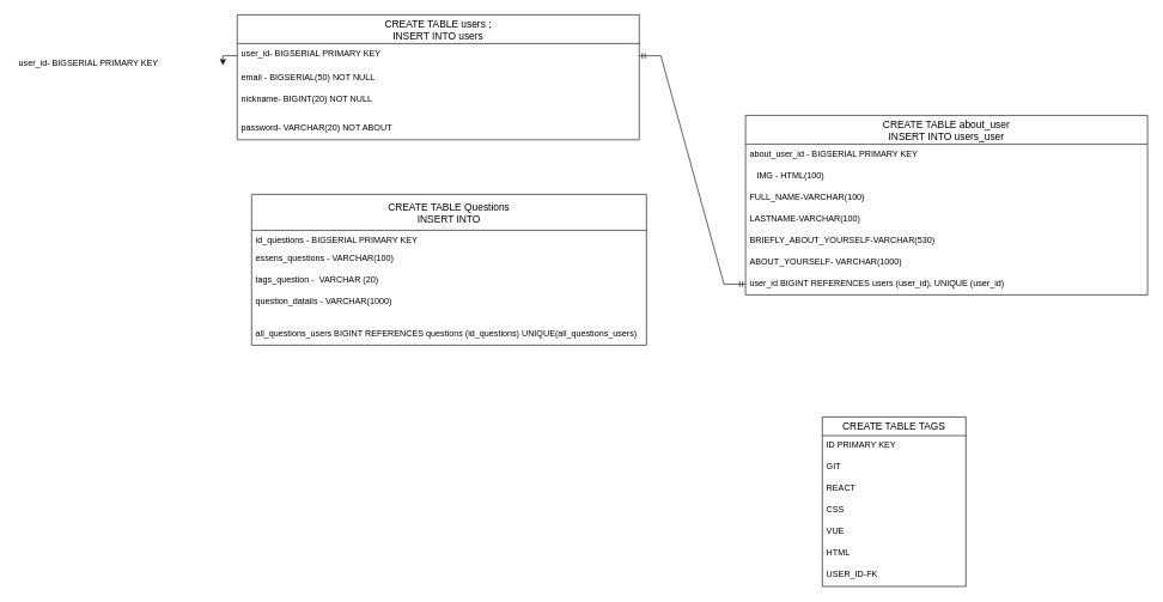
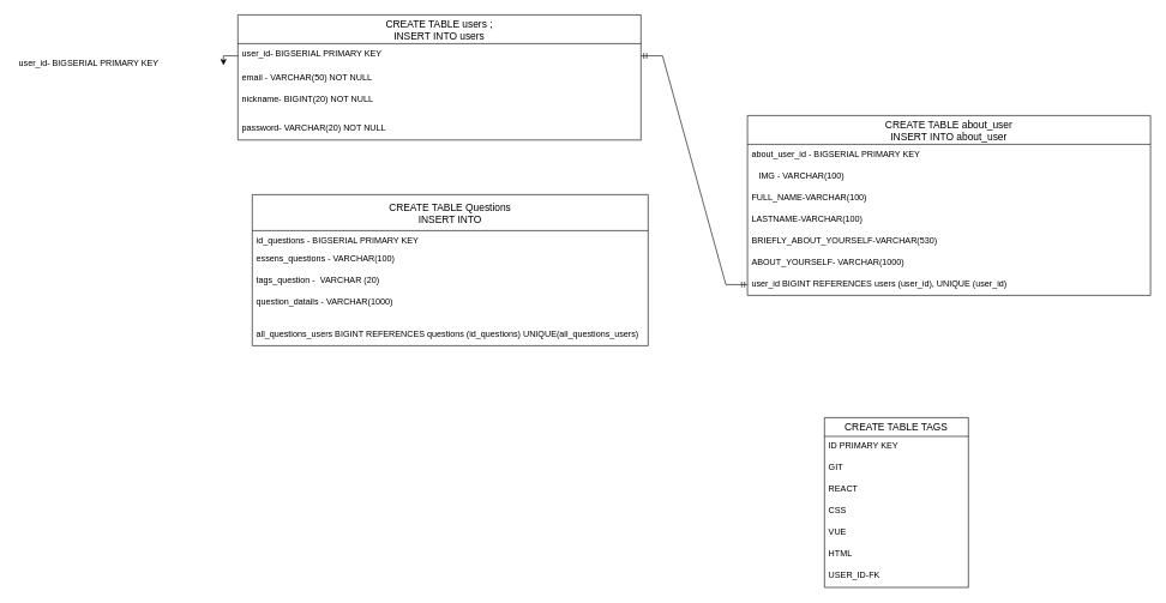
- <mxCell id="4" value="email - BIGSERIAL(50) NOT NULL&#10;" style="text;strokeColor=none;fillColor=none;spacingLeft=4;spacingRight=4;overflow=hidden;rotatable=0;points=[[0,0.5],[1,0.5]];portConstraint=eastwest;fontSize=12;" parent="2" vertex="1"><mxGeometry y="74" width="560" height="30" as="geometry" /></mxCell>
+ <mxCell id="4" value="email - VARCHAR(50) NOT NULL&#10;" style="text;strokeColor=none;fillColor=none;spacingLeft=4;spacingRight=4;overflow=hidden;rotatable=0;points=[[0,0.5],[1,0.5]];portConstraint=eastwest;fontSize=12;" parent="2" vertex="1"><mxGeometry y="74" width="560" height="30" as="geometry" /></mxCell>
- <mxCell id="7" value="CREATE TABLE about_user&#10;INSERT INTO users_user" style="swimlane;fontStyle=0;childLayout=stackLayout;horizontal=1;startSize=40;horizontalStack=0;resizeParent=1;resizeParentMax=0;resizeLast=0;collapsible=1;marginBottom=0;align=center;fontSize=14;" parent="1" vertex="1"><mxGeometry x="1038" y="160" width="560" height="250" as="geometry" /></mxCell>
+ <mxCell id="7" value="CREATE TABLE about_user&#10;INSERT INTO about_user" style="swimlane;fontStyle=0;childLayout=stackLayout;horizontal=1;startSize=40;horizontalStack=0;resizeParent=1;resizeParentMax=0;resizeLast=0;collapsible=1;marginBottom=0;align=center;fontSize=14;" parent="1" vertex="1"><mxGeometry x="1038" y="160" width="560" height="250" as="geometry" /></mxCell>
- <mxCell id="6" value="password- VARCHAR(20) NOT ABOUT" style="text;strokeColor=none;fillColor=none;spacingLeft=4;spacingRight=4;overflow=hidden;rotatable=0;points=[[0,0.5],[1,0.5]];portConstraint=eastwest;fontSize=12;" parent="2" vertex="1"><mxGeometry y="144" width="560" height="30" as="geometry" /></mxCell>
+ <mxCell id="6" value="password- VARCHAR(20) NOT NULL" style="text;strokeColor=none;fillColor=none;spacingLeft=4;spacingRight=4;overflow=hidden;rotatable=0;points=[[0,0.5],[1,0.5]];portConstraint=eastwest;fontSize=12;" parent="2" vertex="1"><mxGeometry y="144" width="560" height="30" as="geometry" /></mxCell>
- <mxCell id="9" value="   IMG - HTML(100) " style="text;strokeColor=none;fillColor=none;spacingLeft=4;spacingRight=4;overflow=hidden;rotatable=0;points=[[0,0.5],[1,0.5]];portConstraint=eastwest;fontSize=12;" parent="7" vertex="1"><mxGeometry y="70" width="560" height="30" as="geometry" /></mxCell>
+ <mxCell id="9" value="   IMG - VARCHAR(100) " style="text;strokeColor=none;fillColor=none;spacingLeft=4;spacingRight=4;overflow=hidden;rotatable=0;points=[[0,0.5],[1,0.5]];portConstraint=eastwest;fontSize=12;" parent="7" vertex="1"><mxGeometry y="70" width="560" height="30" as="geometry" /></mxCell>
